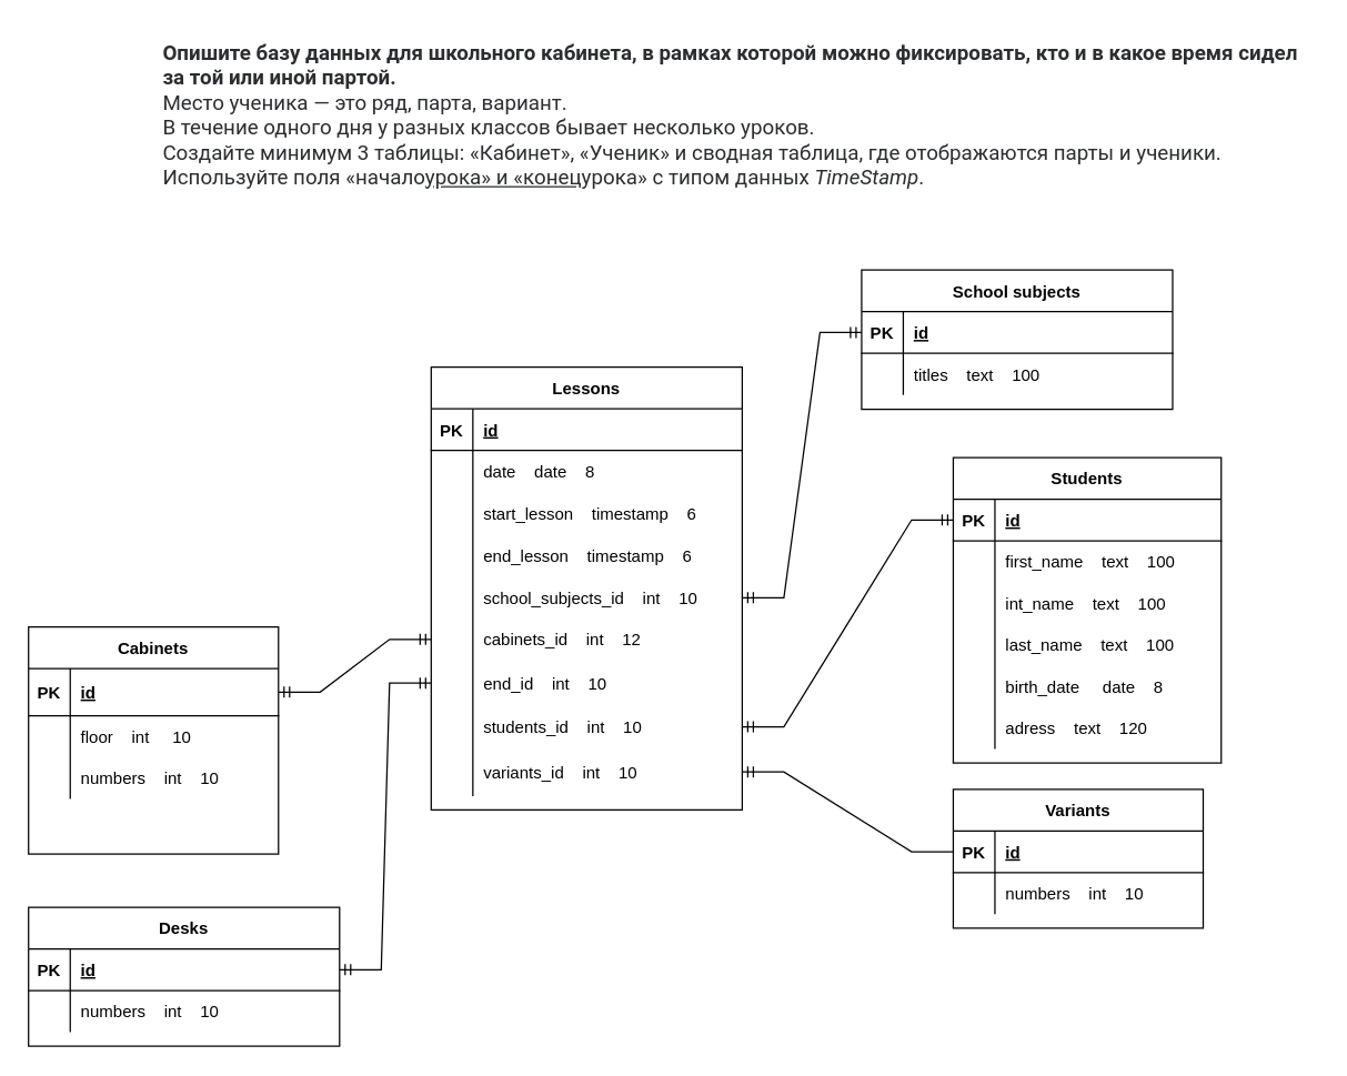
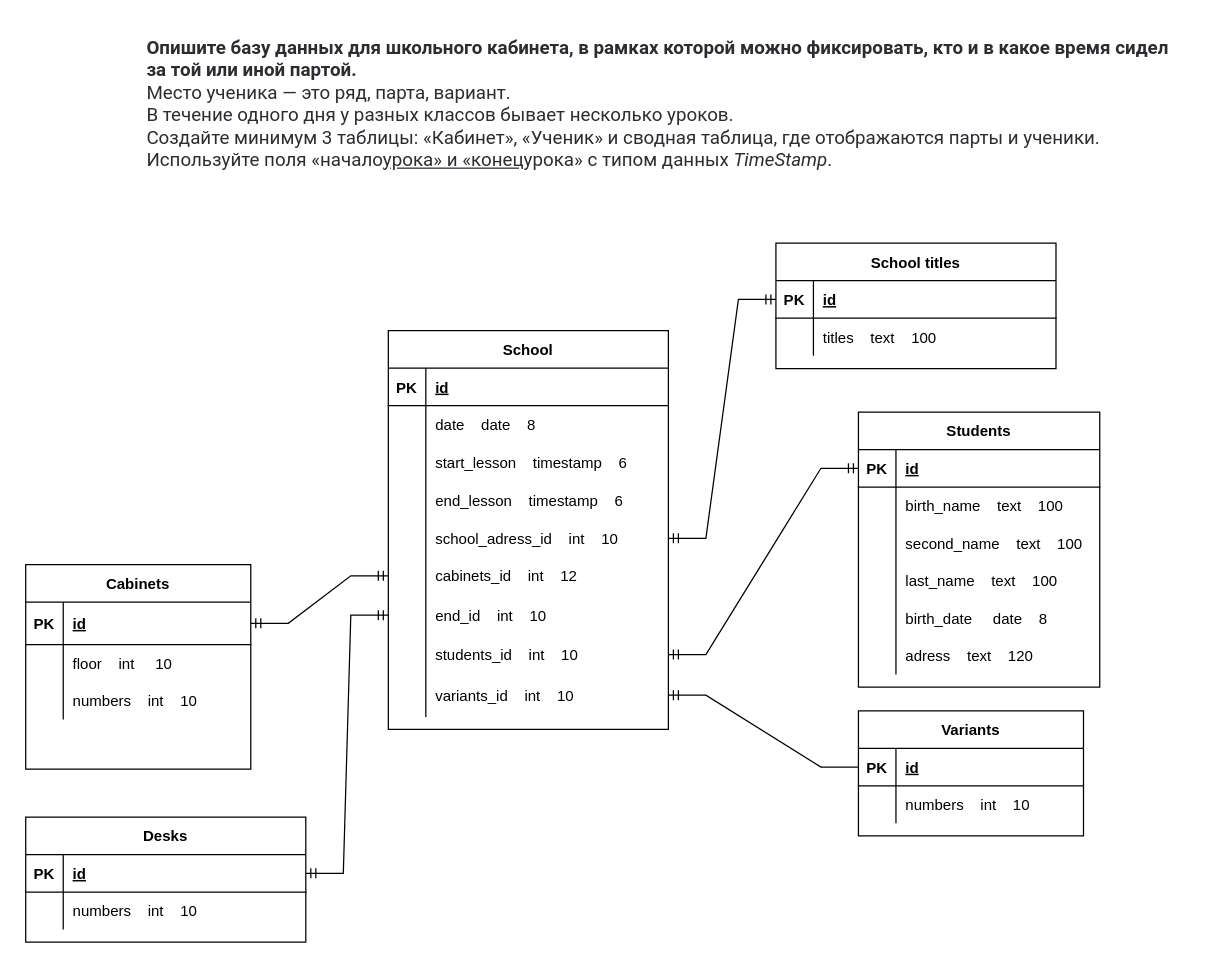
- <mxCell id="55" value="School subjects" style="shape=table;startSize=30;container=1;collapsible=1;childLayout=tableLayout;fixedRows=1;rowLines=0;fontStyle=1;align=center;resizeLast=1;" vertex="1" parent="1"><mxGeometry x="620" y="194" width="224" height="100.235" as="geometry" /></mxCell>
+ <mxCell id="55" value="School titles" style="shape=table;startSize=30;container=1;collapsible=1;childLayout=tableLayout;fixedRows=1;rowLines=0;fontStyle=1;align=center;resizeLast=1;" vertex="1" parent="1"><mxGeometry x="620" y="194" width="224" height="100.235" as="geometry" /></mxCell>
- <mxCell id="2" value="Lessons" style="shape=table;startSize=30;container=1;collapsible=1;childLayout=tableLayout;fixedRows=1;rowLines=0;fontStyle=1;align=center;resizeLast=1;" parent="1" vertex="1"><mxGeometry x="310" y="264" width="224" height="318.824" as="geometry" /></mxCell>
+ <mxCell id="2" value="School" style="shape=table;startSize=30;container=1;collapsible=1;childLayout=tableLayout;fixedRows=1;rowLines=0;fontStyle=1;align=center;resizeLast=1;" parent="1" vertex="1"><mxGeometry x="310" y="264" width="224" height="318.824" as="geometry" /></mxCell>
- <mxCell id="72" value="first_name    text    100" style="shape=partialRectangle;connectable=0;fillColor=none;top=0;left=0;bottom=0;right=0;align=left;spacingLeft=6;overflow=hidden;" vertex="1" parent="70"><mxGeometry x="30" width="163" height="30" as="geometry"><mxRectangle width="163" height="30" as="alternateBounds" /></mxGeometry></mxCell>
+ <mxCell id="72" value="birth_name    text    100" style="shape=partialRectangle;connectable=0;fillColor=none;top=0;left=0;bottom=0;right=0;align=left;spacingLeft=6;overflow=hidden;" vertex="1" parent="70"><mxGeometry x="30" width="163" height="30" as="geometry"><mxRectangle width="163" height="30" as="alternateBounds" /></mxGeometry></mxCell>
- <mxCell id="17" value="school_subjects_id    int    10" style="shape=partialRectangle;connectable=0;fillColor=none;top=0;left=0;bottom=0;right=0;align=left;spacingLeft=6;overflow=hidden;" parent="15" vertex="1"><mxGeometry x="30" width="194" height="30" as="geometry"><mxRectangle width="194" height="30" as="alternateBounds" /></mxGeometry></mxCell>
+ <mxCell id="17" value="school_adress_id    int    10" style="shape=partialRectangle;connectable=0;fillColor=none;top=0;left=0;bottom=0;right=0;align=left;spacingLeft=6;overflow=hidden;" parent="15" vertex="1"><mxGeometry x="30" width="194" height="30" as="geometry"><mxRectangle width="194" height="30" as="alternateBounds" /></mxGeometry></mxCell>
- <mxCell id="75" value="int_name    text    100" style="shape=partialRectangle;connectable=0;fillColor=none;top=0;left=0;bottom=0;right=0;align=left;spacingLeft=6;overflow=hidden;" vertex="1" parent="73"><mxGeometry x="30" width="163" height="30" as="geometry"><mxRectangle width="163" height="30" as="alternateBounds" /></mxGeometry></mxCell>
+ <mxCell id="75" value="second_name    text    100" style="shape=partialRectangle;connectable=0;fillColor=none;top=0;left=0;bottom=0;right=0;align=left;spacingLeft=6;overflow=hidden;" vertex="1" parent="73"><mxGeometry x="30" width="163" height="30" as="geometry"><mxRectangle width="163" height="30" as="alternateBounds" /></mxGeometry></mxCell>
